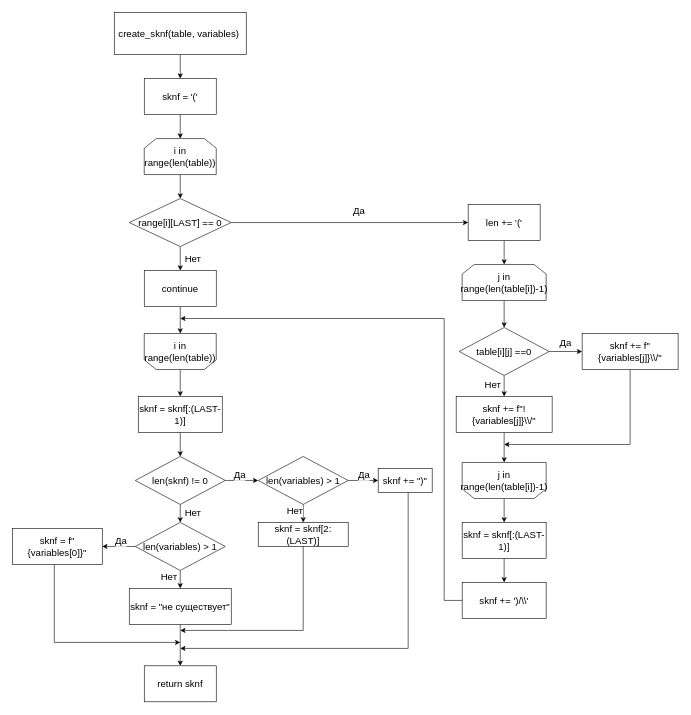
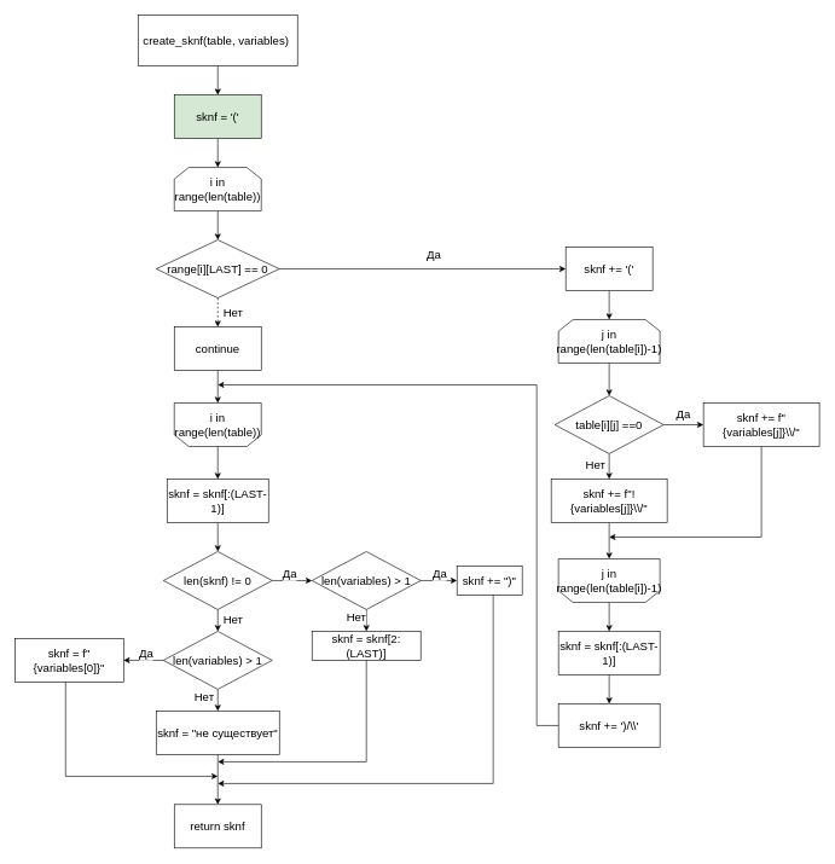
- <mxCell id="5" value="&lt;font style=&quot;font-size: 16px;&quot;&gt;sknf = '('&lt;/font&gt;" style="rounded=0;whiteSpace=wrap;html=1;fontSize=16;" parent="1" vertex="1"><mxGeometry x="240" y="130" width="120" height="60" as="geometry" /></mxCell>
+ <mxCell id="5" value="&lt;font style=&quot;font-size: 16px;&quot;&gt;sknf = '('&lt;/font&gt;" style="rounded=0;whiteSpace=wrap;html=1;fontSize=16;fillColor=#d5e8d4;" parent="1" vertex="1"><mxGeometry x="240" y="130" width="120" height="60" as="geometry" /></mxCell>
- <mxCell id="18" value="&lt;font style=&quot;font-size: 16px;&quot;&gt;len += '('&lt;/font&gt;" style="rounded=0;whiteSpace=wrap;html=1;fontSize=16;" parent="1" vertex="1"><mxGeometry x="780" y="340" width="120" height="60" as="geometry" /></mxCell>
+ <mxCell id="18" value="&lt;font style=&quot;font-size: 16px;&quot;&gt;sknf += '('&lt;/font&gt;" style="rounded=0;whiteSpace=wrap;html=1;fontSize=16;" parent="1" vertex="1"><mxGeometry x="780" y="340" width="120" height="60" as="geometry" /></mxCell>
- <mxCell id="10" style="edgeStyle=orthogonalEdgeStyle;rounded=0;orthogonalLoop=1;jettySize=auto;html=1;exitX=0.5;exitY=1;exitDx=0;exitDy=0;entryX=0.5;entryY=0;entryDx=0;entryDy=0;fontSize=16;" parent="1" source="14" target="16" edge="1"><mxGeometry relative="1" as="geometry" /></mxCell>
+ <mxCell id="10" style="edgeStyle=orthogonalEdgeStyle;rounded=0;orthogonalLoop=1;jettySize=auto;html=1;exitX=0.5;exitY=1;exitDx=0;exitDy=0;entryX=0.5;entryY=0;entryDx=0;entryDy=0;fontSize=16;dashed=1;" parent="1" source="14" target="16" edge="1"><mxGeometry relative="1" as="geometry" /></mxCell>
